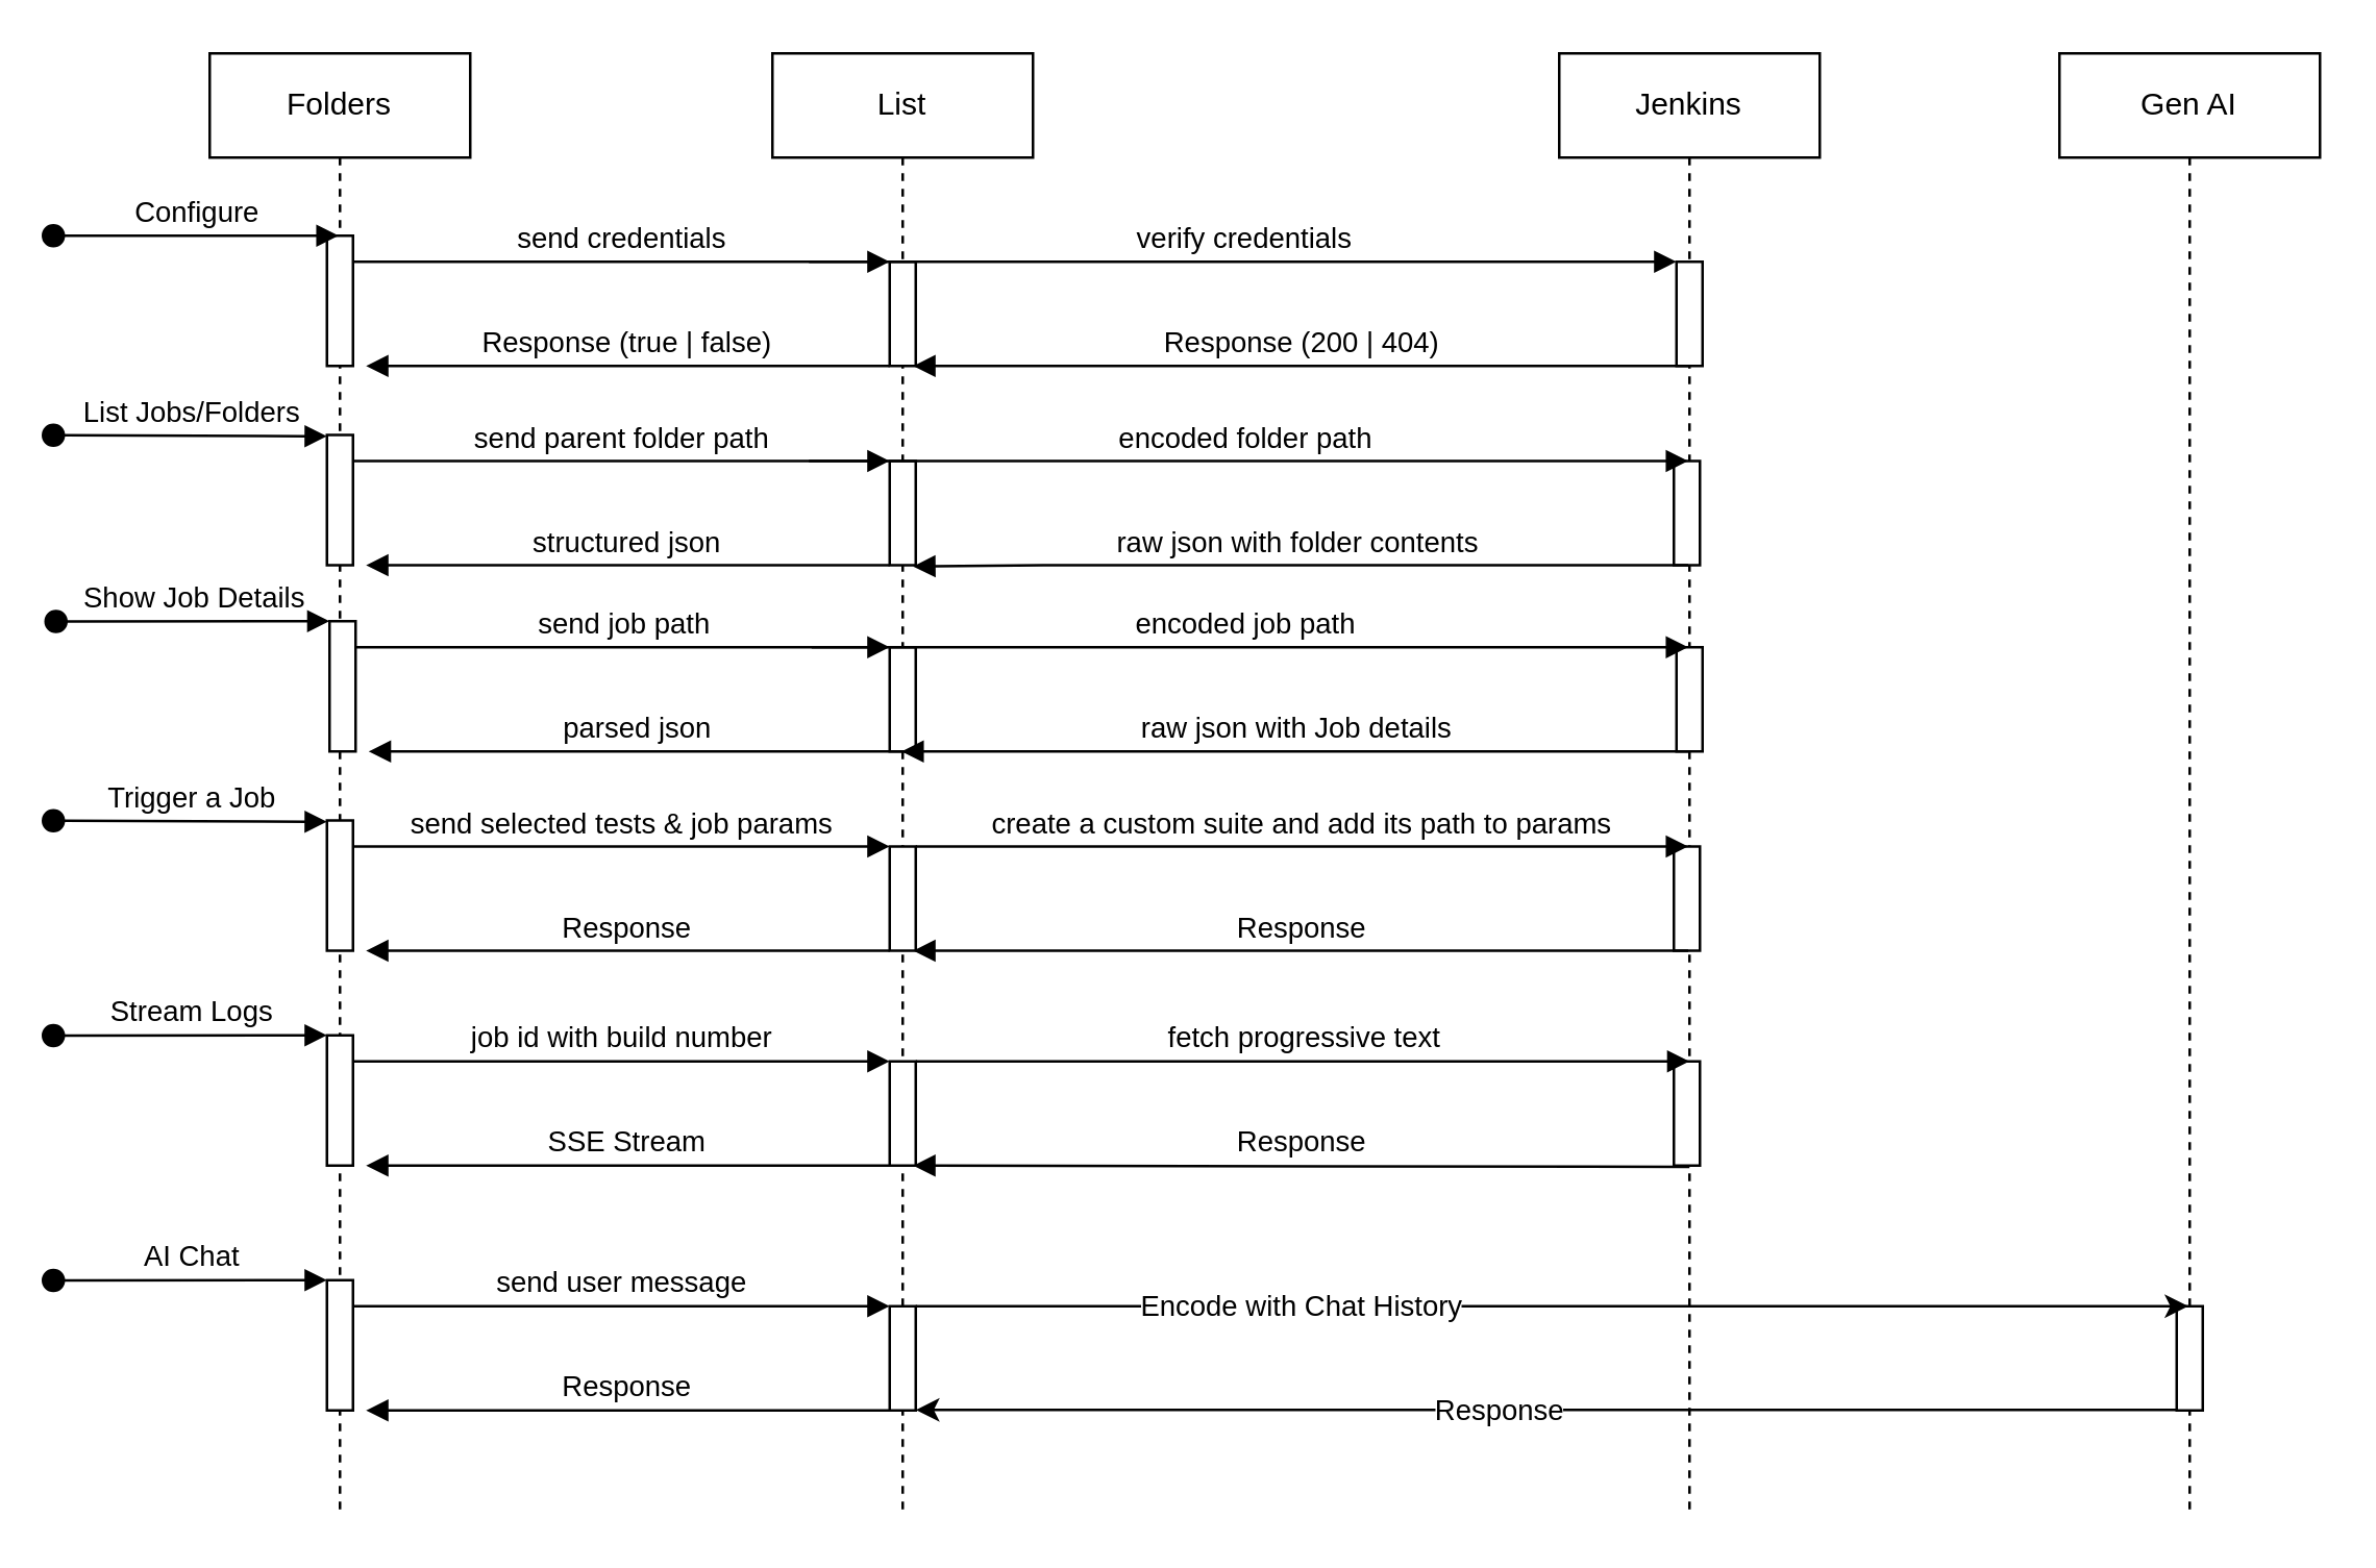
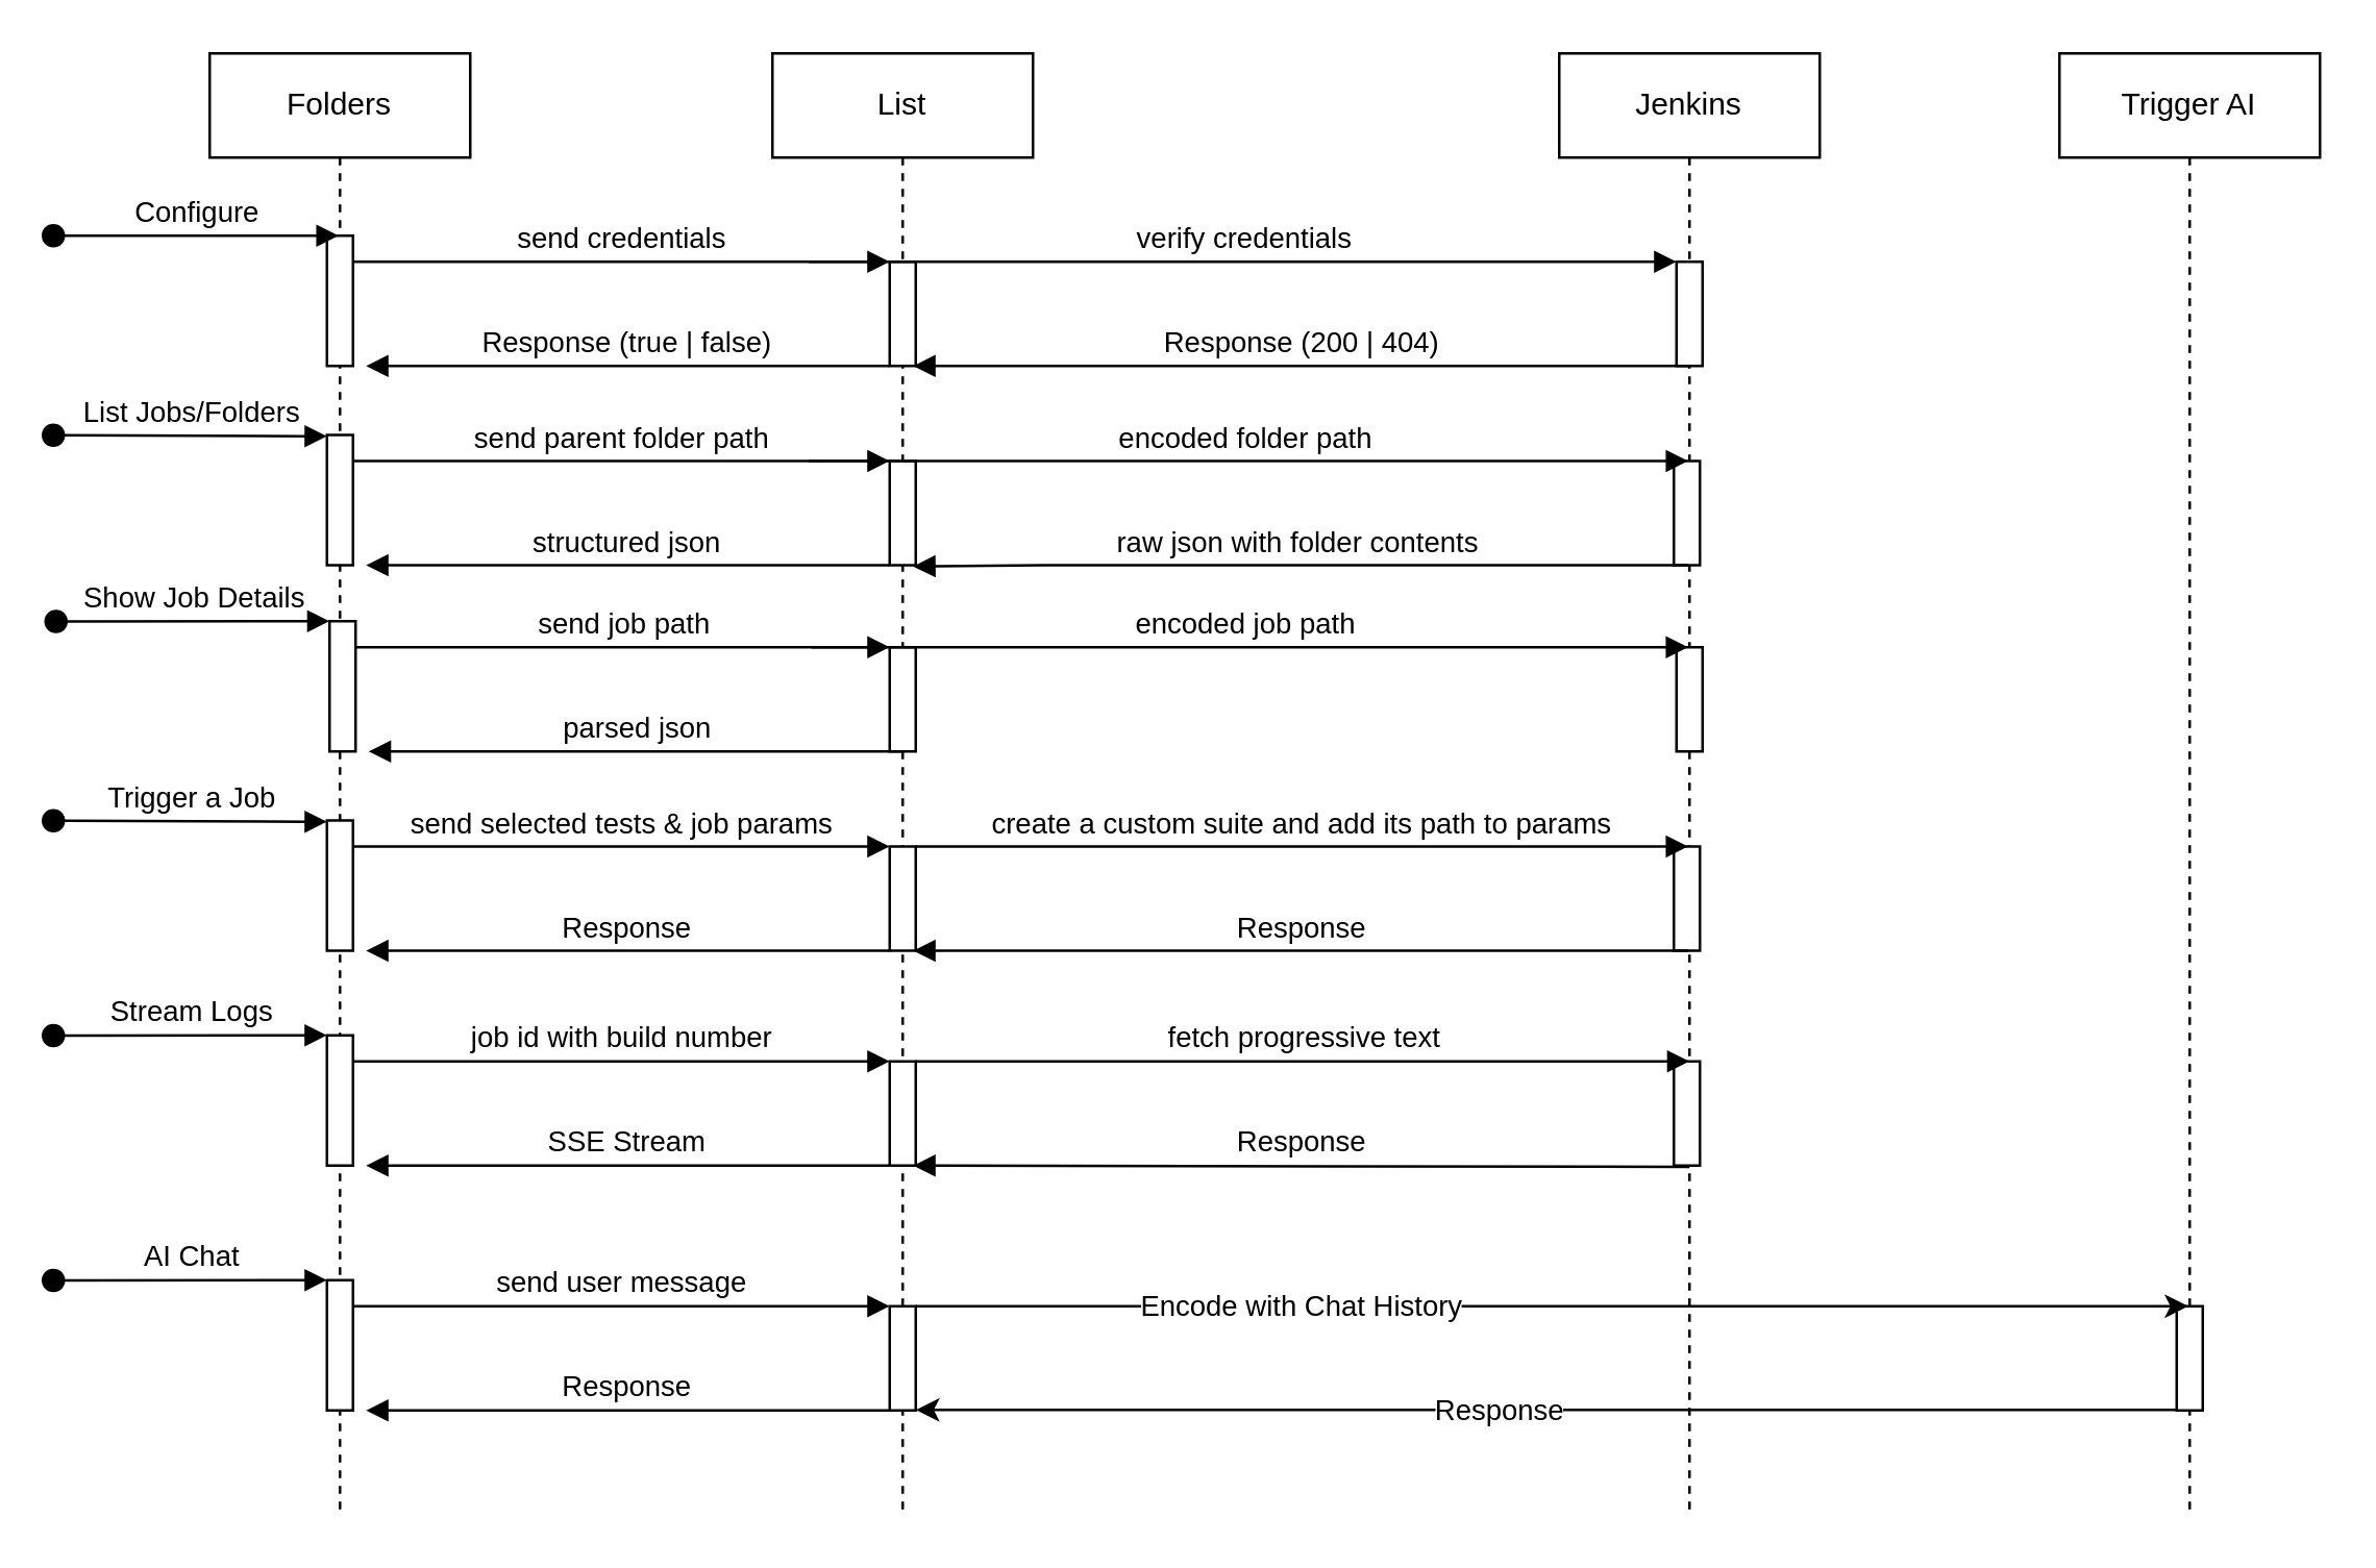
- <mxCell id="50" value="Gen AI" style="shape=umlLifeline;perimeter=lifelinePerimeter;whiteSpace=wrap;html=1;container=0;dropTarget=0;collapsible=0;recursiveResize=0;outlineConnect=0;portConstraint=eastwest;newEdgeStyle={&quot;edgeStyle&quot;:&quot;elbowEdgeStyle&quot;,&quot;elbow&quot;:&quot;vertical&quot;,&quot;curved&quot;:0,&quot;rounded&quot;:0};" vertex="1" parent="1"><mxGeometry x="790" y="20" width="100" height="560" as="geometry" /></mxCell>
+ <mxCell id="50" value="Trigger AI" style="shape=umlLifeline;perimeter=lifelinePerimeter;whiteSpace=wrap;html=1;container=0;dropTarget=0;collapsible=0;recursiveResize=0;outlineConnect=0;portConstraint=eastwest;newEdgeStyle={&quot;edgeStyle&quot;:&quot;elbowEdgeStyle&quot;,&quot;elbow&quot;:&quot;vertical&quot;,&quot;curved&quot;:0,&quot;rounded&quot;:0};" vertex="1" parent="1"><mxGeometry x="790" y="20" width="100" height="560" as="geometry" /></mxCell>
- <mxCell id="28" value="raw json with Job details" style="html=1;verticalAlign=bottom;endArrow=block;edgeStyle=elbowEdgeStyle;elbow=horizontal;curved=0;rounded=0;" parent="1" source="11" target="4" edge="1"><mxGeometry relative="1" as="geometry"><mxPoint x="476" y="288" as="sourcePoint" /><Array as="points"><mxPoint x="401" y="288" /></Array><mxPoint x="321" y="288" as="targetPoint" /></mxGeometry></mxCell>
